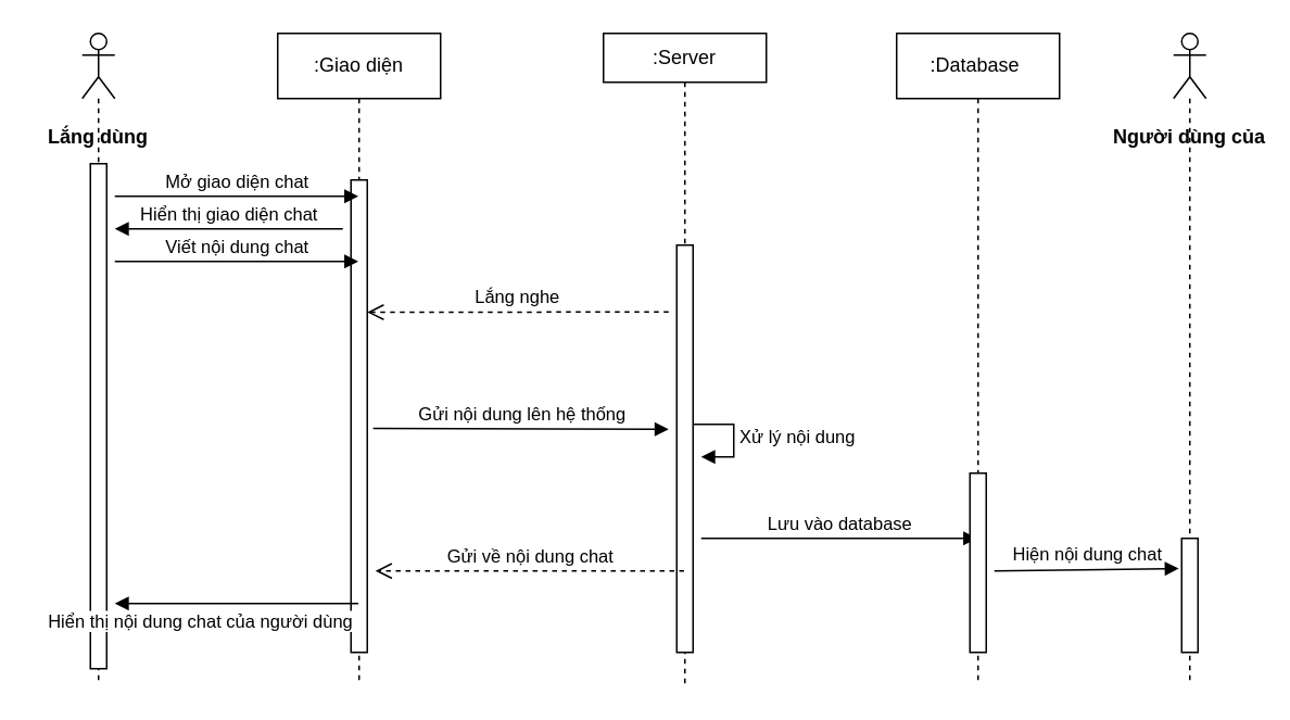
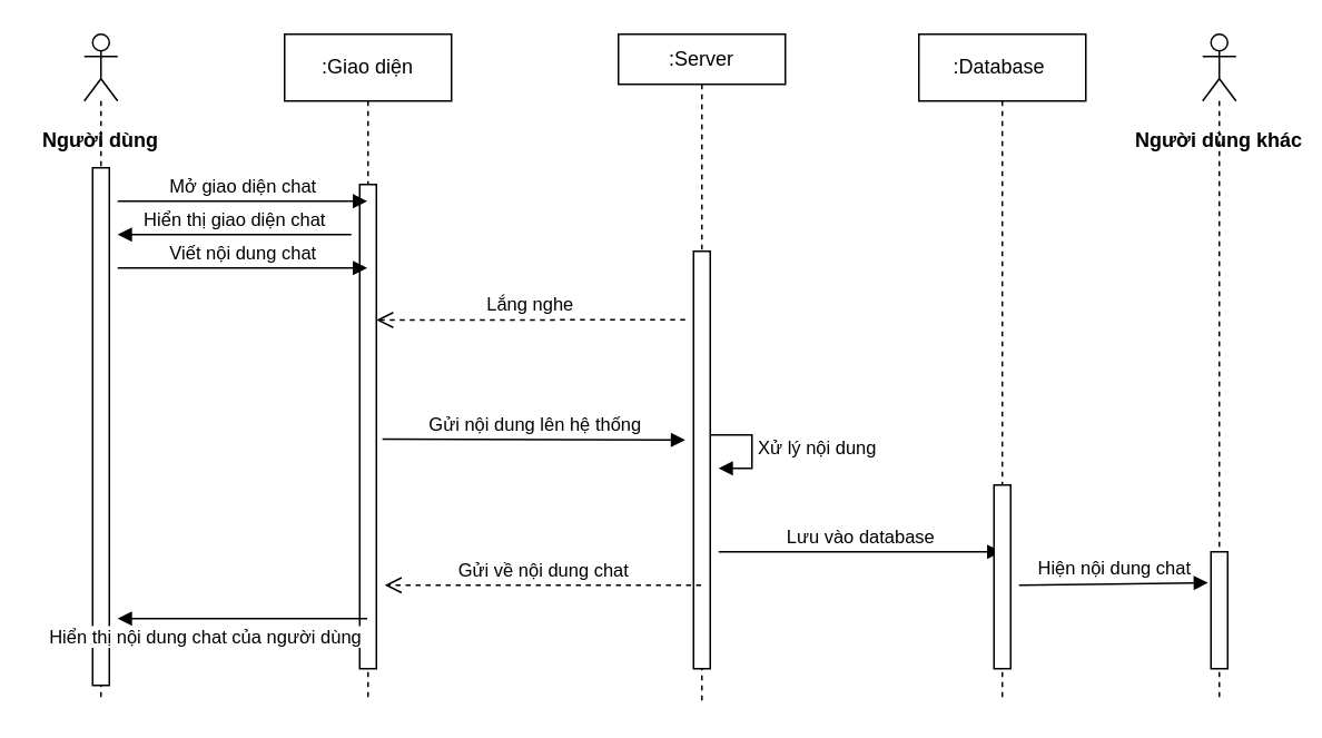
- <mxCell id="10" value="Lắng dùng" style="text;align=center;fontStyle=1;verticalAlign=middle;spacingLeft=3;spacingRight=3;strokeColor=none;rotatable=0;points=[[0,0.5],[1,0.5]];portConstraint=eastwest;" parent="1" vertex="1"><mxGeometry x="20" y="70" width="80" height="26" as="geometry" /></mxCell>
+ <mxCell id="10" value="Người dùng" style="text;align=center;fontStyle=1;verticalAlign=middle;spacingLeft=3;spacingRight=3;strokeColor=none;rotatable=0;points=[[0,0.5],[1,0.5]];portConstraint=eastwest;" parent="1" vertex="1"><mxGeometry x="20" y="70" width="80" height="26" as="geometry" /></mxCell>
- <mxCell id="23" value="Người dùng của" style="text;align=center;fontStyle=1;verticalAlign=middle;spacingLeft=3;spacingRight=3;strokeColor=none;rotatable=0;points=[[0,0.5],[1,0.5]];portConstraint=eastwest;" parent="1" vertex="1"><mxGeometry x="690" y="70" width="80" height="26" as="geometry" /></mxCell>
+ <mxCell id="23" value="Người dùng khác" style="text;align=center;fontStyle=1;verticalAlign=middle;spacingLeft=3;spacingRight=3;strokeColor=none;rotatable=0;points=[[0,0.5],[1,0.5]];portConstraint=eastwest;" parent="1" vertex="1"><mxGeometry x="690" y="70" width="80" height="26" as="geometry" /></mxCell>
